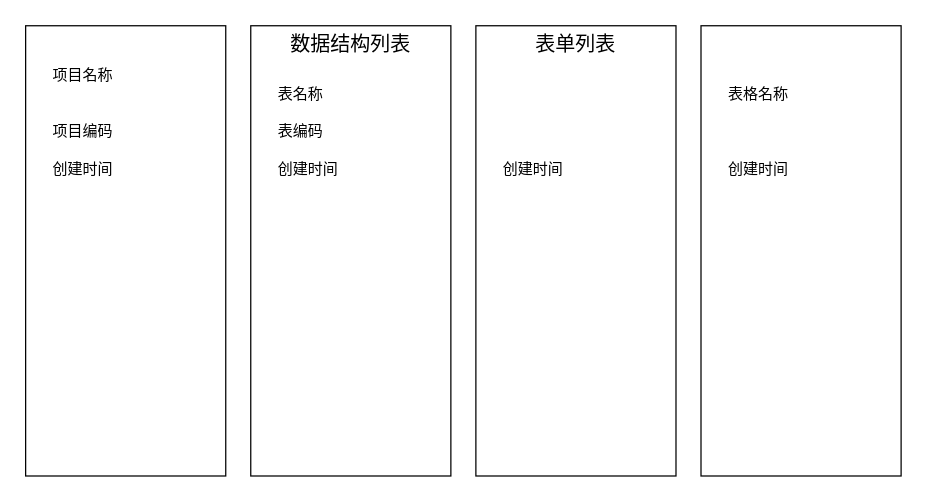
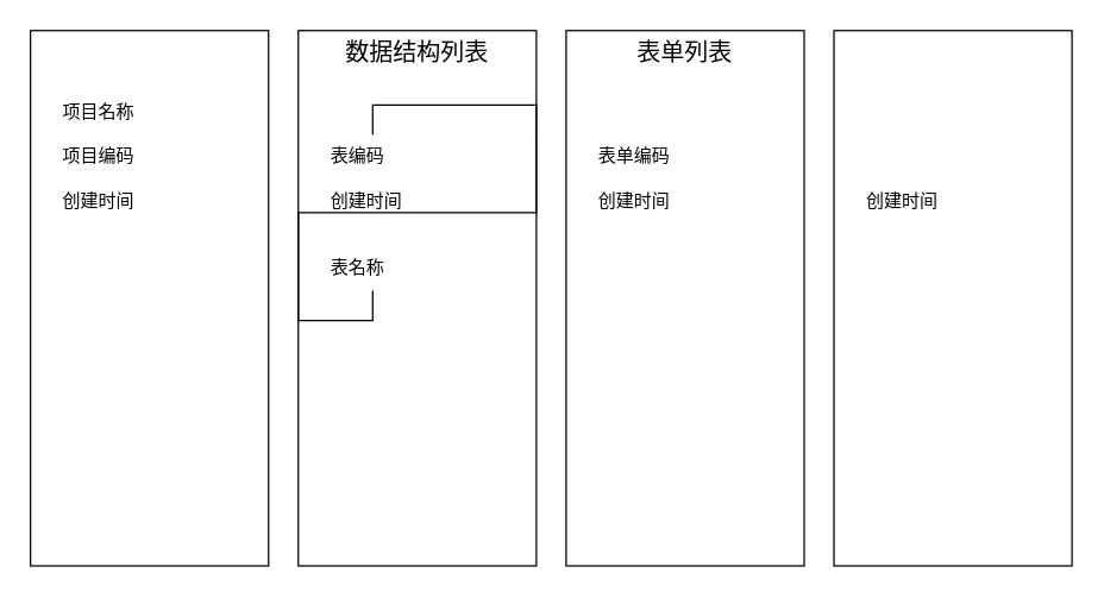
- <mxCell id="3" value="项目名称" style="text;strokeColor=none;align=left;fillColor=none;html=1;verticalAlign=middle;whiteSpace=wrap;rounded=0;fontSize=12;" vertex="1" parent="1"><mxGeometry x="40" y="45" width="120" height="30" as="geometry" /></mxCell>
+ <mxCell id="3" value="项目名称" style="text;strokeColor=none;align=left;fillColor=none;html=1;verticalAlign=middle;whiteSpace=wrap;rounded=0;fontSize=12;" vertex="1" parent="1"><mxGeometry x="40" y="60" width="120" height="30" as="geometry" /></mxCell>
- <mxCell id="8" value="表名称" style="text;strokeColor=none;align=left;fillColor=none;html=1;verticalAlign=middle;whiteSpace=wrap;rounded=0;fontSize=12;" vertex="1" parent="1"><mxGeometry x="220" y="60" width="120" height="30" as="geometry" /></mxCell>
+ <mxCell id="8" value="表名称" style="text;strokeColor=none;align=left;fillColor=none;html=1;verticalAlign=middle;whiteSpace=wrap;rounded=0;fontSize=12;" vertex="1" parent="1"><mxGeometry x="220" y="165" width="120" height="30" as="geometry" /></mxCell>
- <mxCell id="17" value="表格名称" style="text;strokeColor=none;align=left;fillColor=none;html=1;verticalAlign=middle;whiteSpace=wrap;rounded=0;fontSize=12;" vertex="1" parent="1"><mxGeometry x="580" y="60" width="120" height="30" as="geometry" /></mxCell>
+ <mxCell id="14" value="表单编码" style="text;strokeColor=none;align=left;fillColor=none;html=1;verticalAlign=middle;whiteSpace=wrap;rounded=0;fontSize=12;" vertex="1" parent="1"><mxGeometry x="400" y="90" width="120" height="30" as="geometry" /></mxCell>
